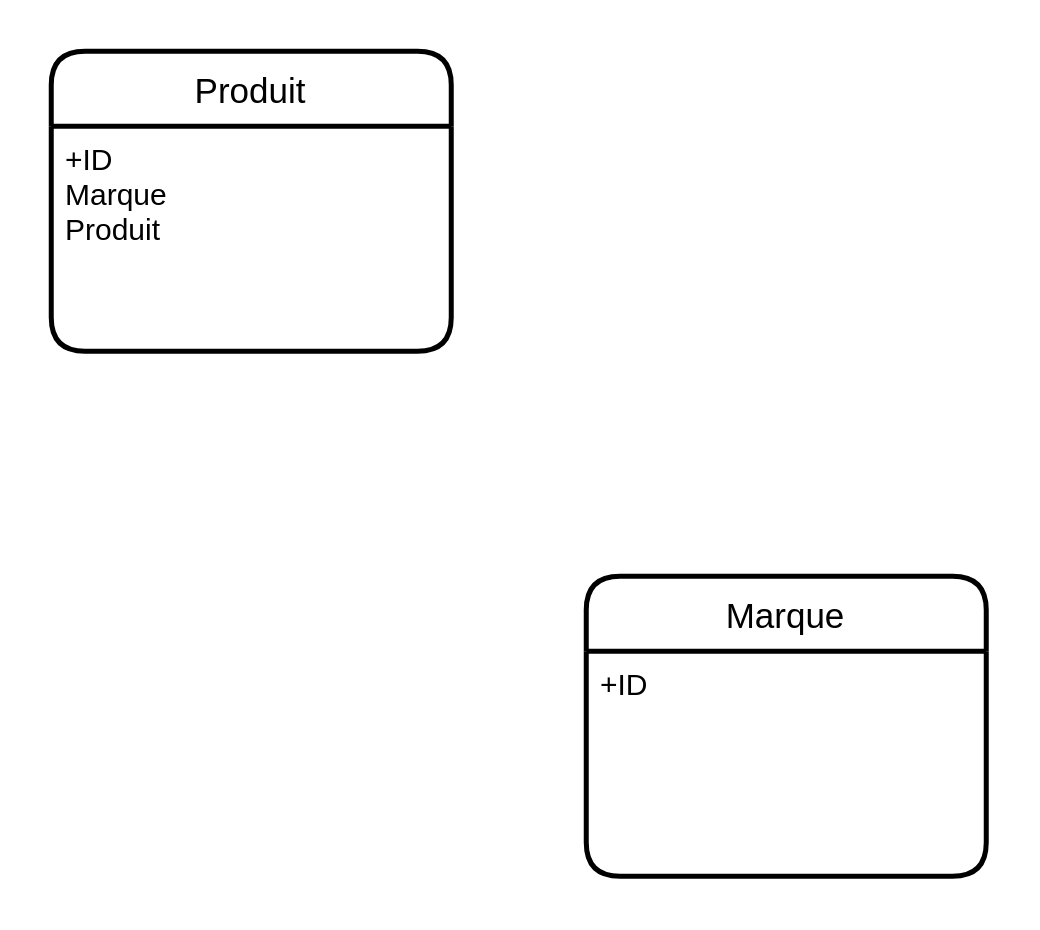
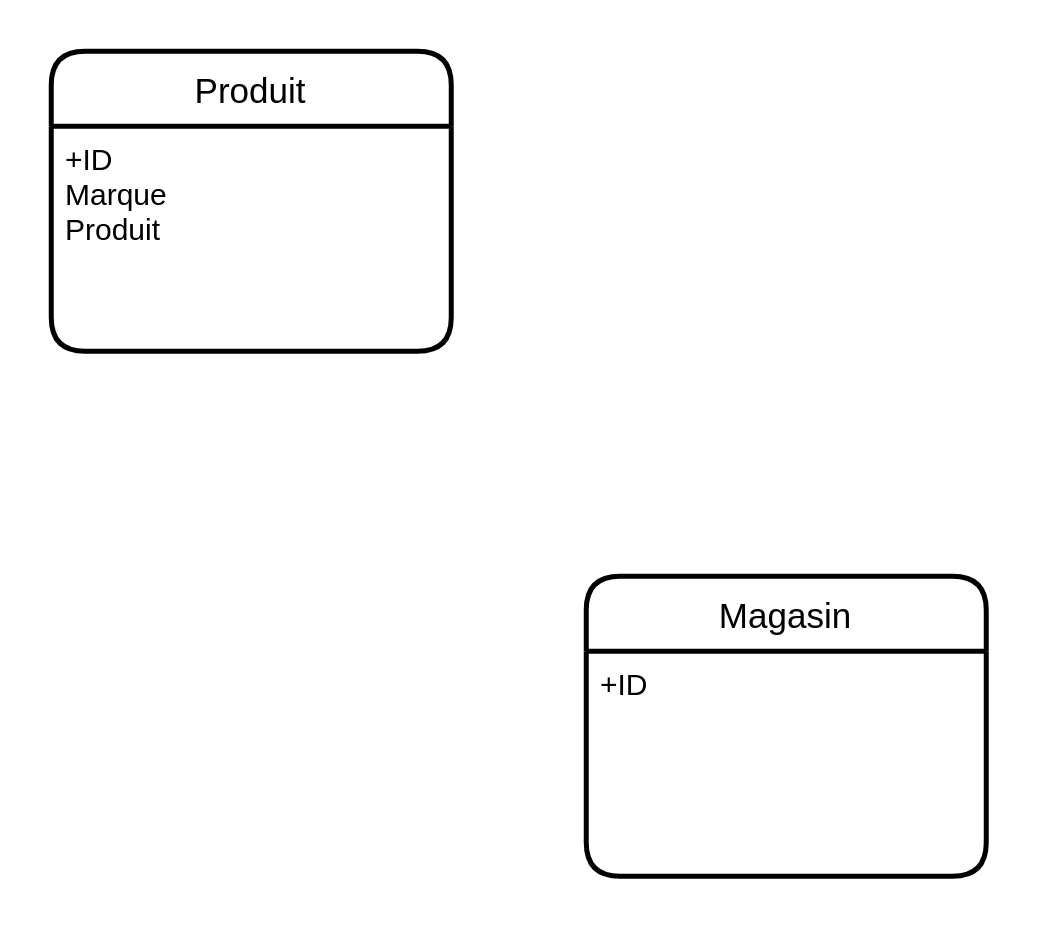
- <mxCell id="4" value="Marque" style="swimlane;childLayout=stackLayout;horizontal=1;startSize=30;horizontalStack=0;rounded=1;fontSize=14;fontStyle=0;strokeWidth=2;resizeParent=0;resizeLast=1;shadow=0;dashed=0;align=center;" vertex="1" parent="1"><mxGeometry x="234" y="230" width="160" height="120" as="geometry" /></mxCell>
+ <mxCell id="4" value="Magasin" style="swimlane;childLayout=stackLayout;horizontal=1;startSize=30;horizontalStack=0;rounded=1;fontSize=14;fontStyle=0;strokeWidth=2;resizeParent=0;resizeLast=1;shadow=0;dashed=0;align=center;" vertex="1" parent="1"><mxGeometry x="234" y="230" width="160" height="120" as="geometry" /></mxCell>
